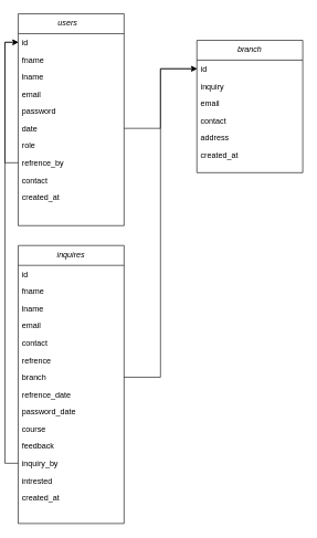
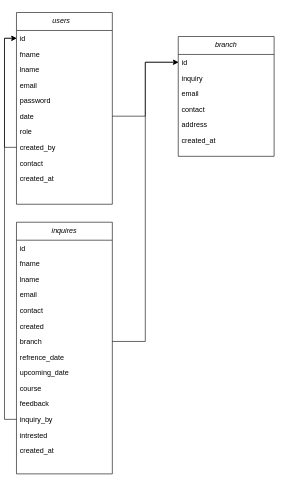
- <mxCell id="11" value="refrence_by" style="text;align=left;verticalAlign=top;spacingLeft=4;spacingRight=4;overflow=hidden;rotatable=0;points=[[0,0.5],[1,0.5]];portConstraint=eastwest;rounded=0;shadow=0;html=0;" vertex="1" parent="2"><mxGeometry y="212" width="160" height="26" as="geometry" /></mxCell>
+ <mxCell id="11" value="created_by" style="text;align=left;verticalAlign=top;spacingLeft=4;spacingRight=4;overflow=hidden;rotatable=0;points=[[0,0.5],[1,0.5]];portConstraint=eastwest;rounded=0;shadow=0;html=0;" vertex="1" parent="2"><mxGeometry y="212" width="160" height="26" as="geometry" /></mxCell>
- <mxCell id="28" value="refrence" style="text;align=left;verticalAlign=top;spacingLeft=4;spacingRight=4;overflow=hidden;rotatable=0;points=[[0,0.5],[1,0.5]];portConstraint=eastwest;rounded=0;shadow=0;html=0;" vertex="1" parent="22"><mxGeometry y="160" width="160" height="26" as="geometry" /></mxCell>
+ <mxCell id="28" value="created" style="text;align=left;verticalAlign=top;spacingLeft=4;spacingRight=4;overflow=hidden;rotatable=0;points=[[0,0.5],[1,0.5]];portConstraint=eastwest;rounded=0;shadow=0;html=0;" vertex="1" parent="22"><mxGeometry y="160" width="160" height="26" as="geometry" /></mxCell>
- <mxCell id="31" value="password_date" style="text;align=left;verticalAlign=top;spacingLeft=4;spacingRight=4;overflow=hidden;rotatable=0;points=[[0,0.5],[1,0.5]];portConstraint=eastwest;rounded=0;shadow=0;html=0;" vertex="1" parent="22"><mxGeometry y="238" width="160" height="26" as="geometry" /></mxCell>
+ <mxCell id="31" value="upcoming_date" style="text;align=left;verticalAlign=top;spacingLeft=4;spacingRight=4;overflow=hidden;rotatable=0;points=[[0,0.5],[1,0.5]];portConstraint=eastwest;rounded=0;shadow=0;html=0;" vertex="1" parent="22"><mxGeometry y="238" width="160" height="26" as="geometry" /></mxCell>
